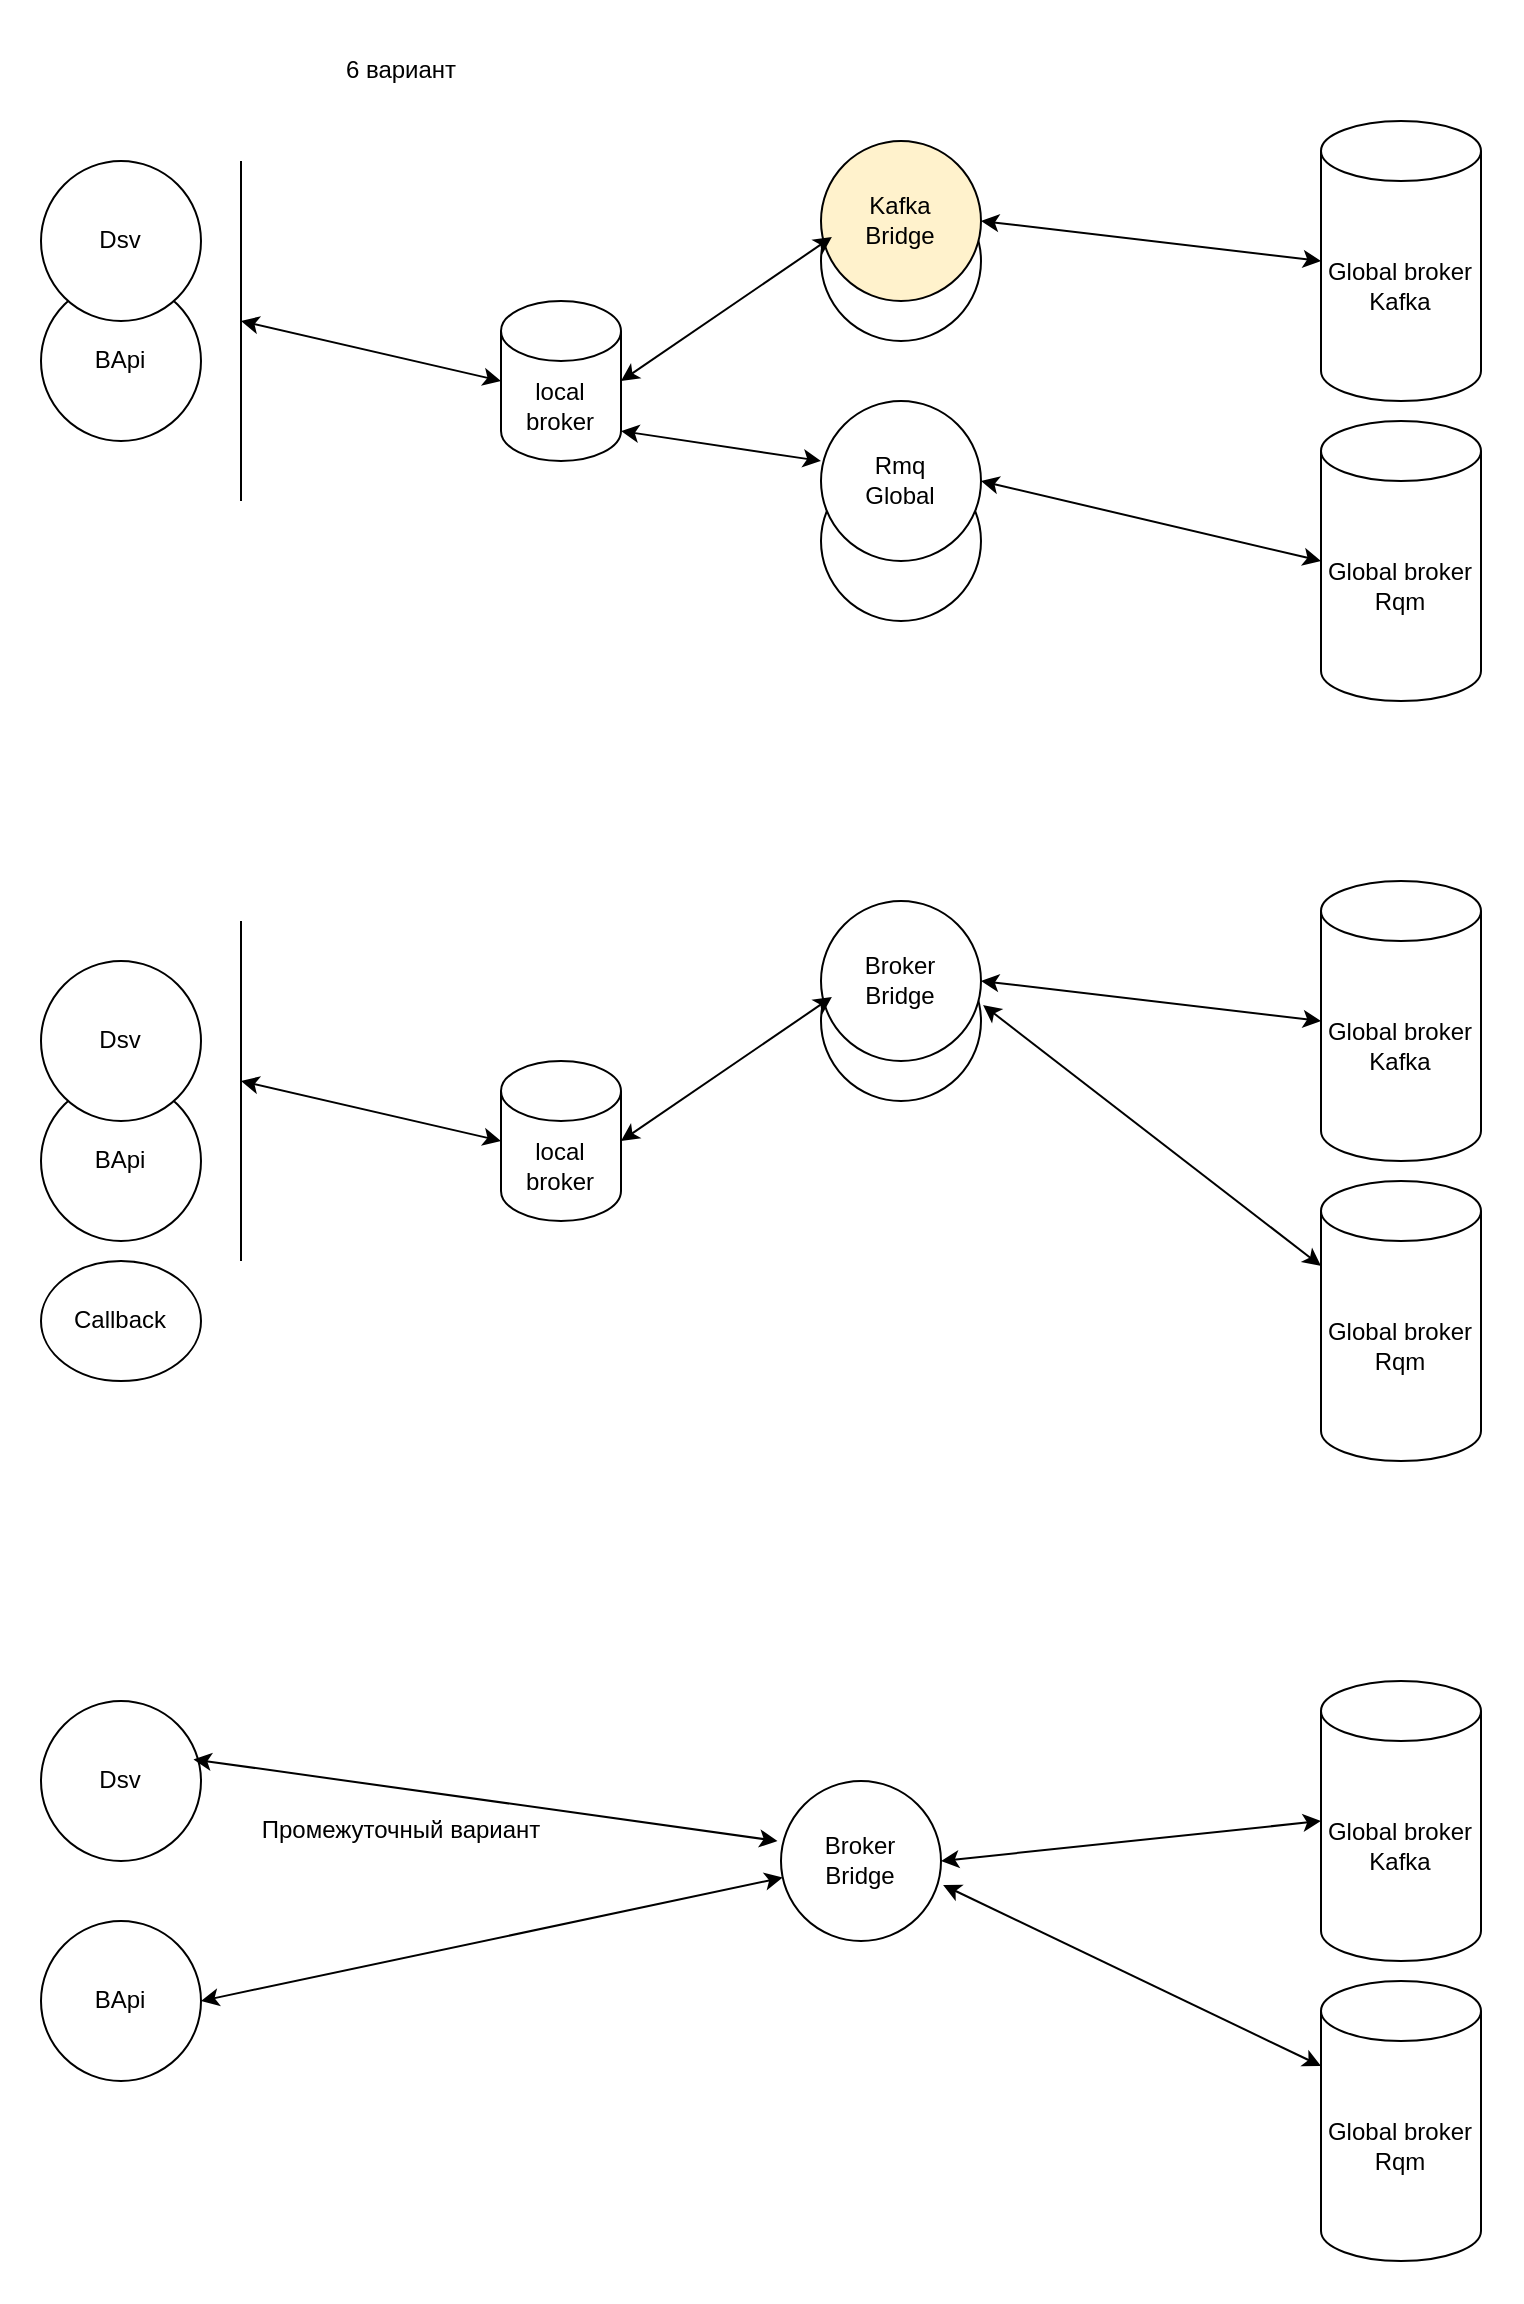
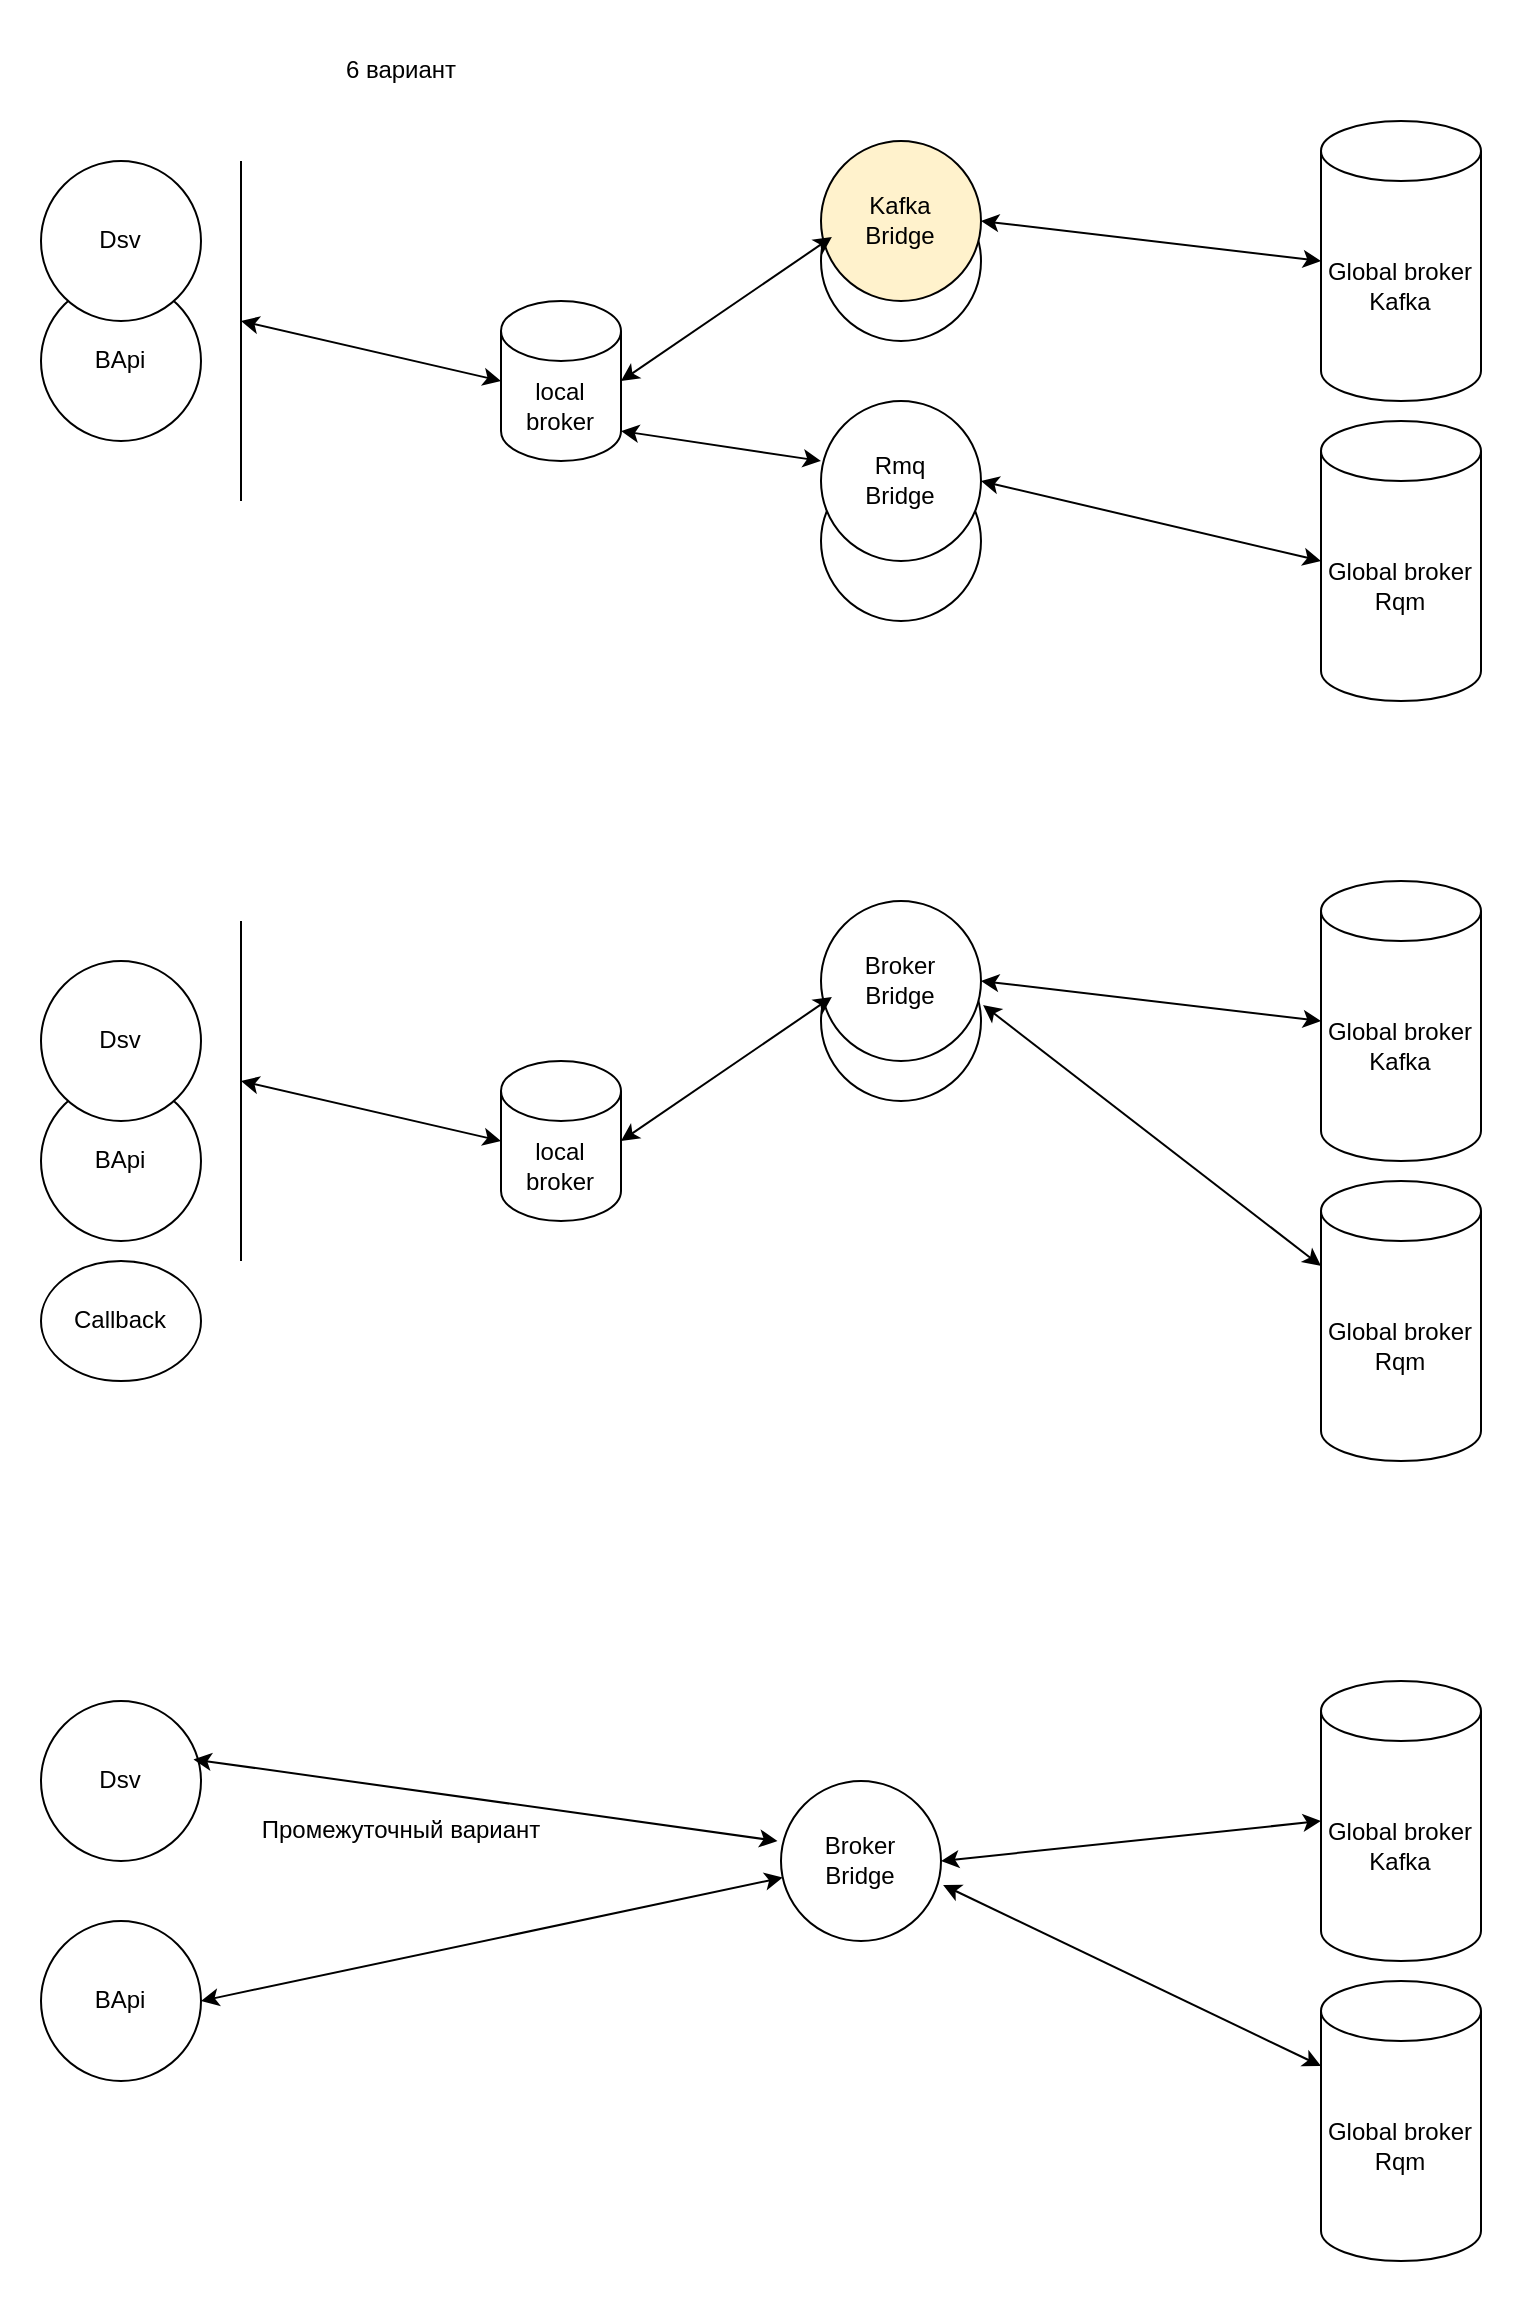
- <mxCell id="13" value="Rmq&lt;br&gt;Global" style="ellipse;whiteSpace=wrap;html=1;aspect=fixed;" parent="1" vertex="1"><mxGeometry x="410" y="200" width="80" height="80" as="geometry" /></mxCell>
+ <mxCell id="13" value="Rmq&lt;br&gt;Bridge" style="ellipse;whiteSpace=wrap;html=1;aspect=fixed;" parent="1" vertex="1"><mxGeometry x="410" y="200" width="80" height="80" as="geometry" /></mxCell>
